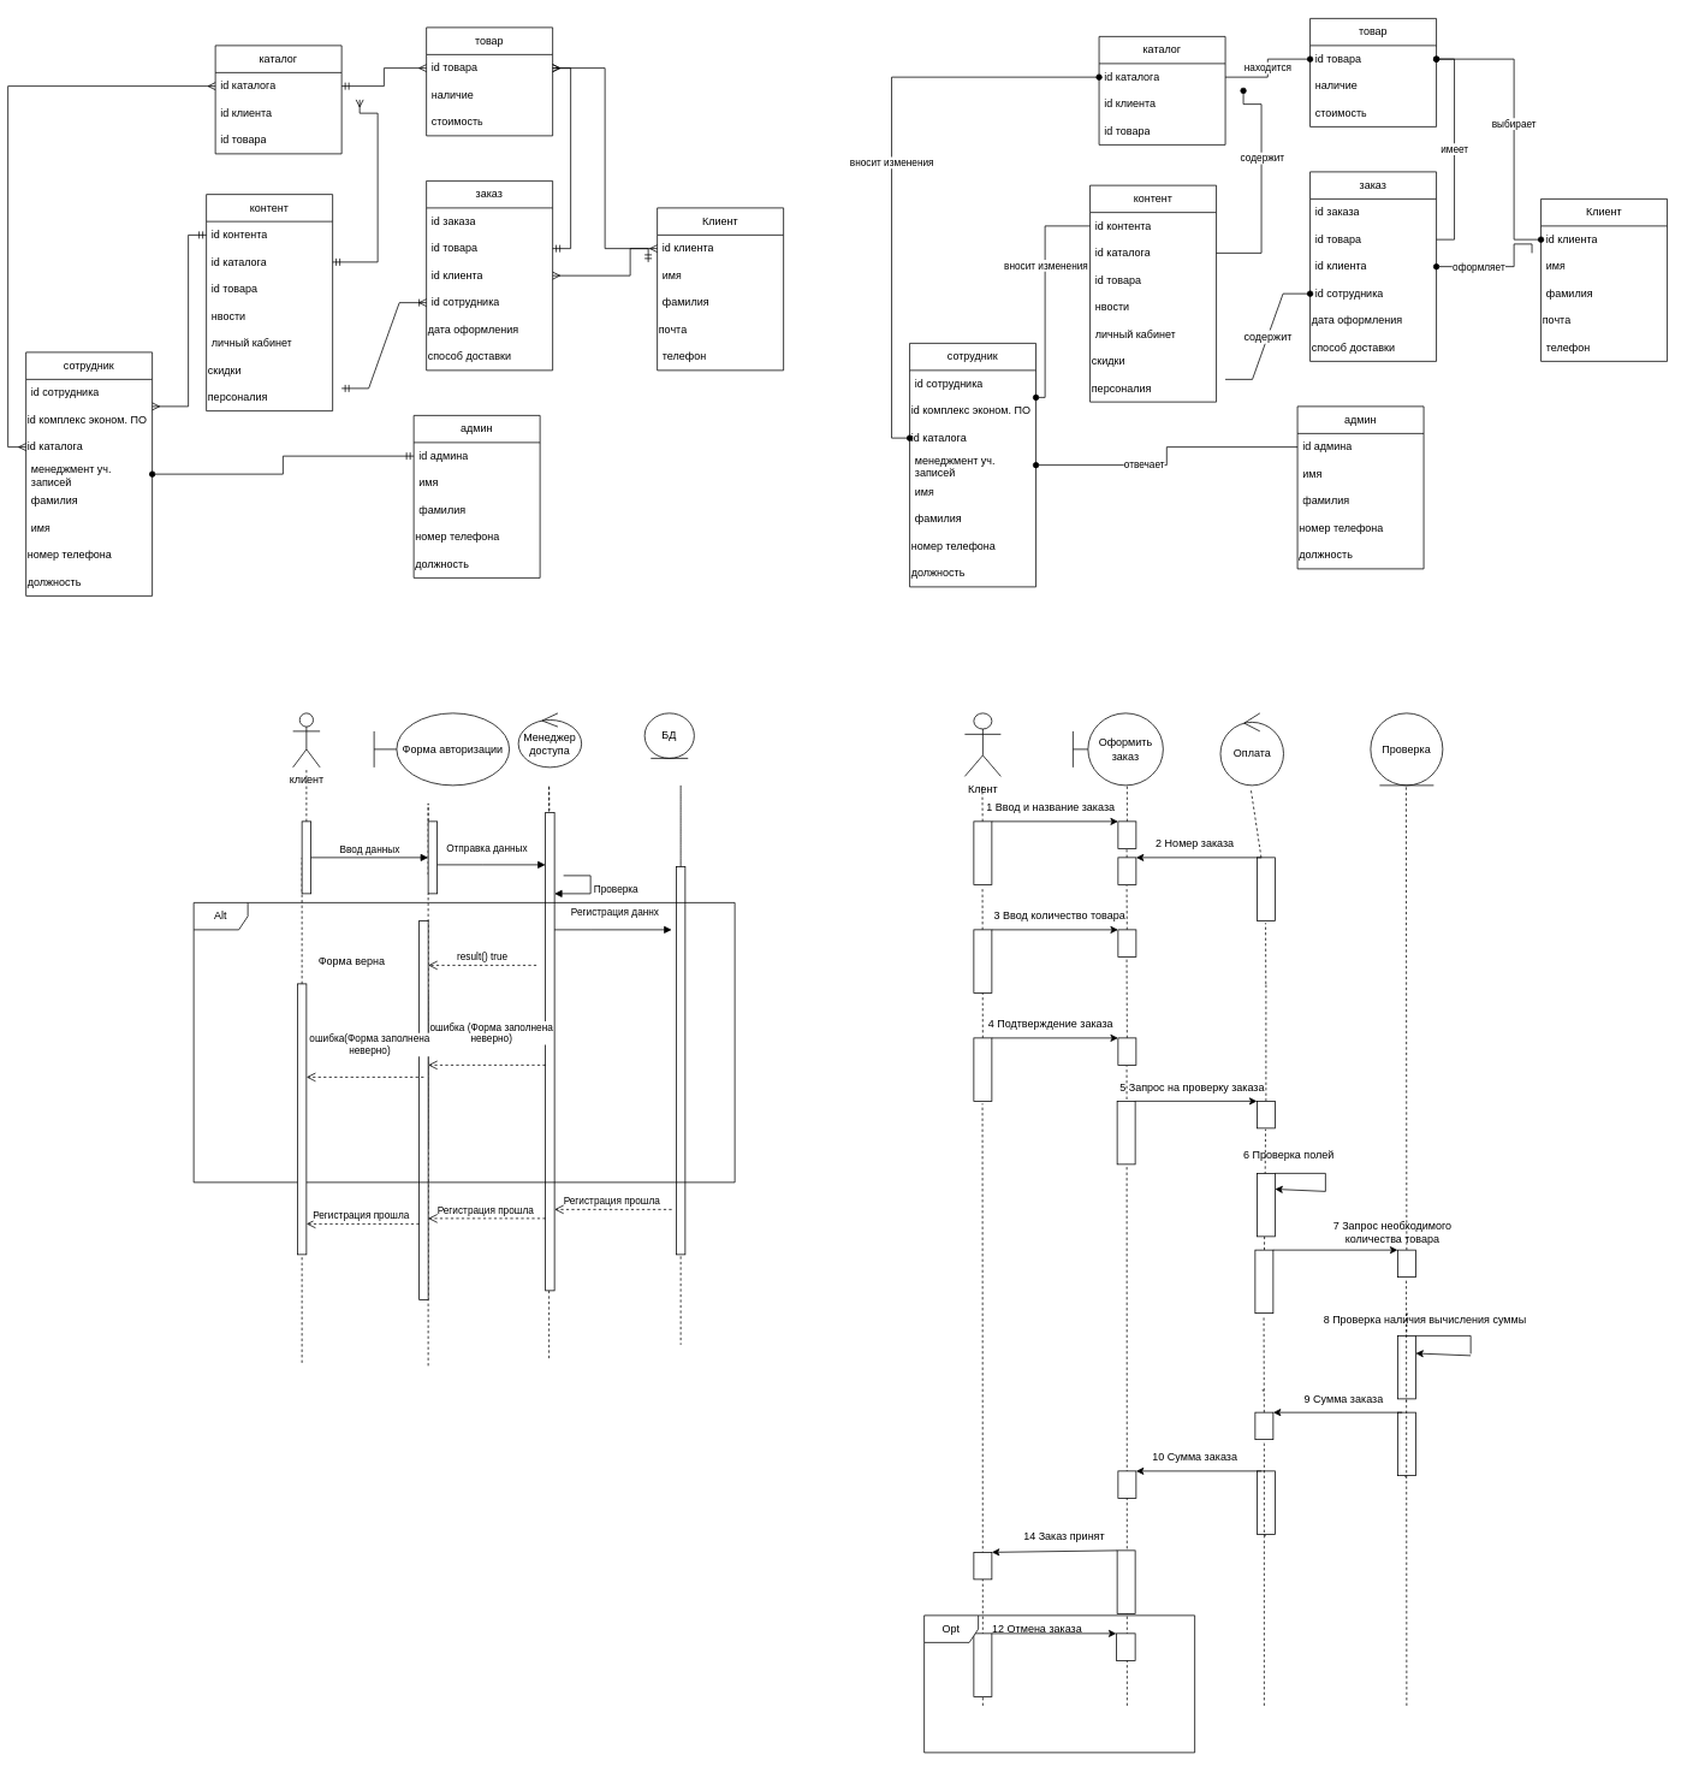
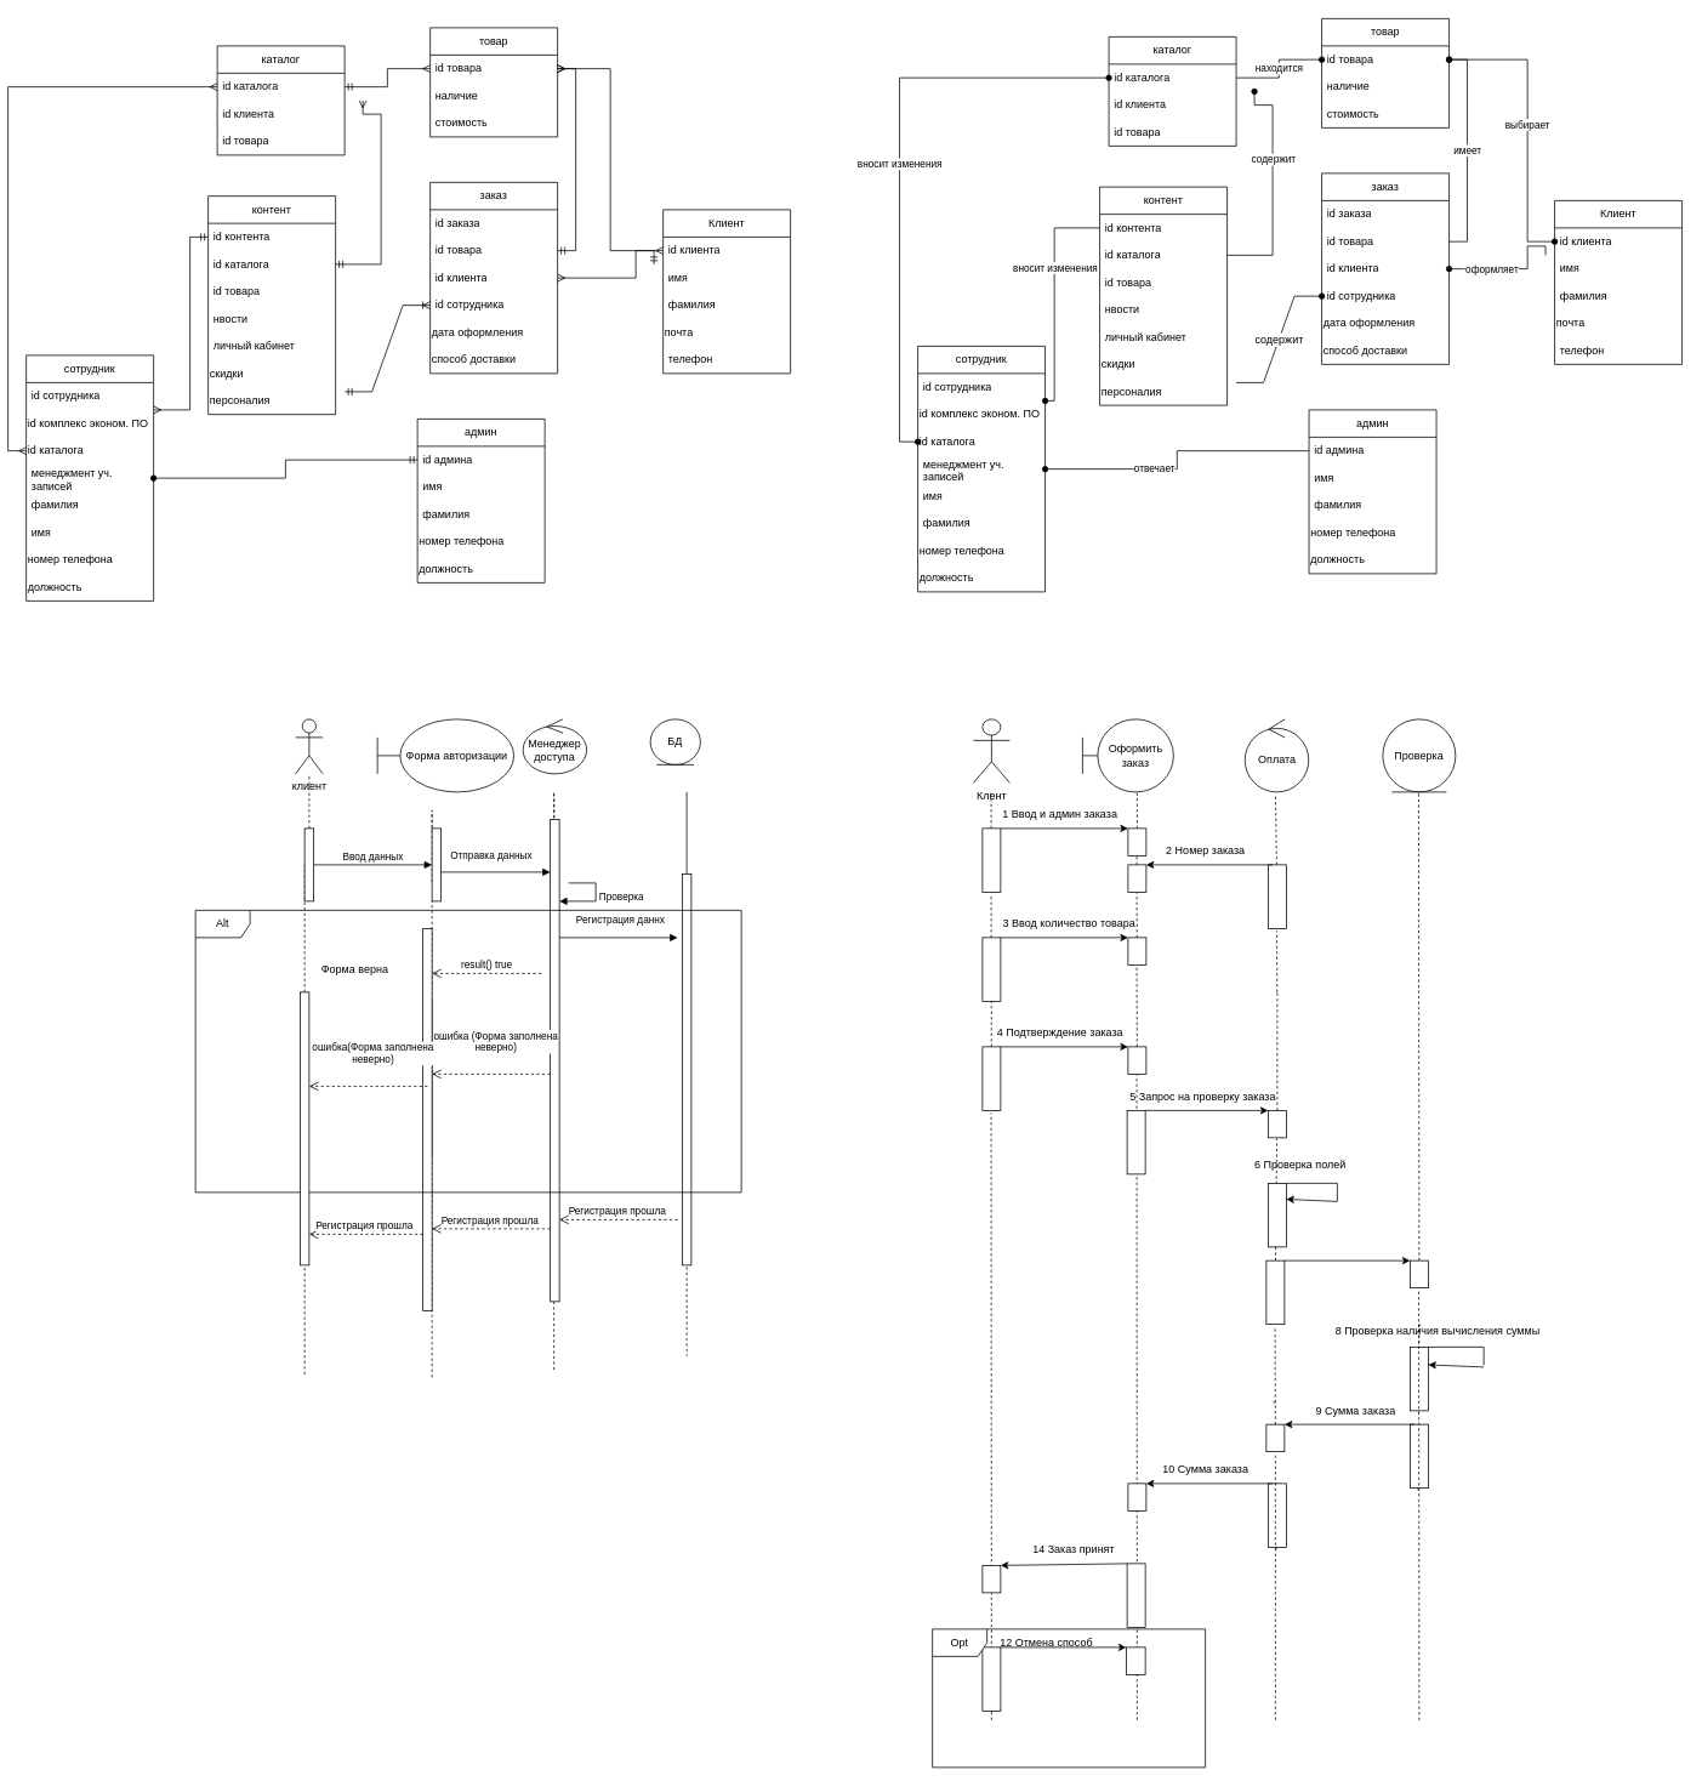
- <mxCell id="114" value="Оплата" style="ellipse;shape=umlControl;whiteSpace=wrap;html=1;" vertex="1" parent="1"><mxGeometry x="1344.5" y="790" width="70" height="80" as="geometry" /></mxCell>
+ <mxCell id="114" value="Оплата" style="ellipse;shape=umlControl;whiteSpace=wrap;html=1;" vertex="1" parent="1"><mxGeometry x="1359.5" y="790" width="70" height="80" as="geometry" /></mxCell>
- <mxCell id="147" value="1 Ввод и название заказа" style="text;html=1;align=center;verticalAlign=middle;resizable=0;points=[];autosize=1;strokeColor=none;fillColor=none;" vertex="1" parent="1"><mxGeometry x="1071" y="880" width="170" height="30" as="geometry" /></mxCell>
+ <mxCell id="147" value="1 Ввод и админ заказа" style="text;html=1;align=center;verticalAlign=middle;resizable=0;points=[];autosize=1;strokeColor=none;fillColor=none;" vertex="1" parent="1"><mxGeometry x="1071" y="880" width="170" height="30" as="geometry" /></mxCell>
- <mxCell id="164" value="7 Запрос необходимого &lt;br&gt;количества товара" style="text;html=1;align=center;verticalAlign=middle;resizable=0;points=[];autosize=1;strokeColor=none;fillColor=none;" vertex="1" parent="1"><mxGeometry x="1460" y="1345" width="150" height="40" as="geometry" /></mxCell>
- <mxCell id="187" value="12 Отмена заказа" style="text;html=1;align=center;verticalAlign=middle;resizable=0;points=[];autosize=1;strokeColor=none;fillColor=none;" vertex="1" parent="1"><mxGeometry x="1081" y="1790" width="120" height="30" as="geometry" /></mxCell>
+ <mxCell id="187" value="12 Отмена способ" style="text;html=1;align=center;verticalAlign=middle;resizable=0;points=[];autosize=1;strokeColor=none;fillColor=none;" vertex="1" parent="1"><mxGeometry x="1081" y="1790" width="120" height="30" as="geometry" /></mxCell>
